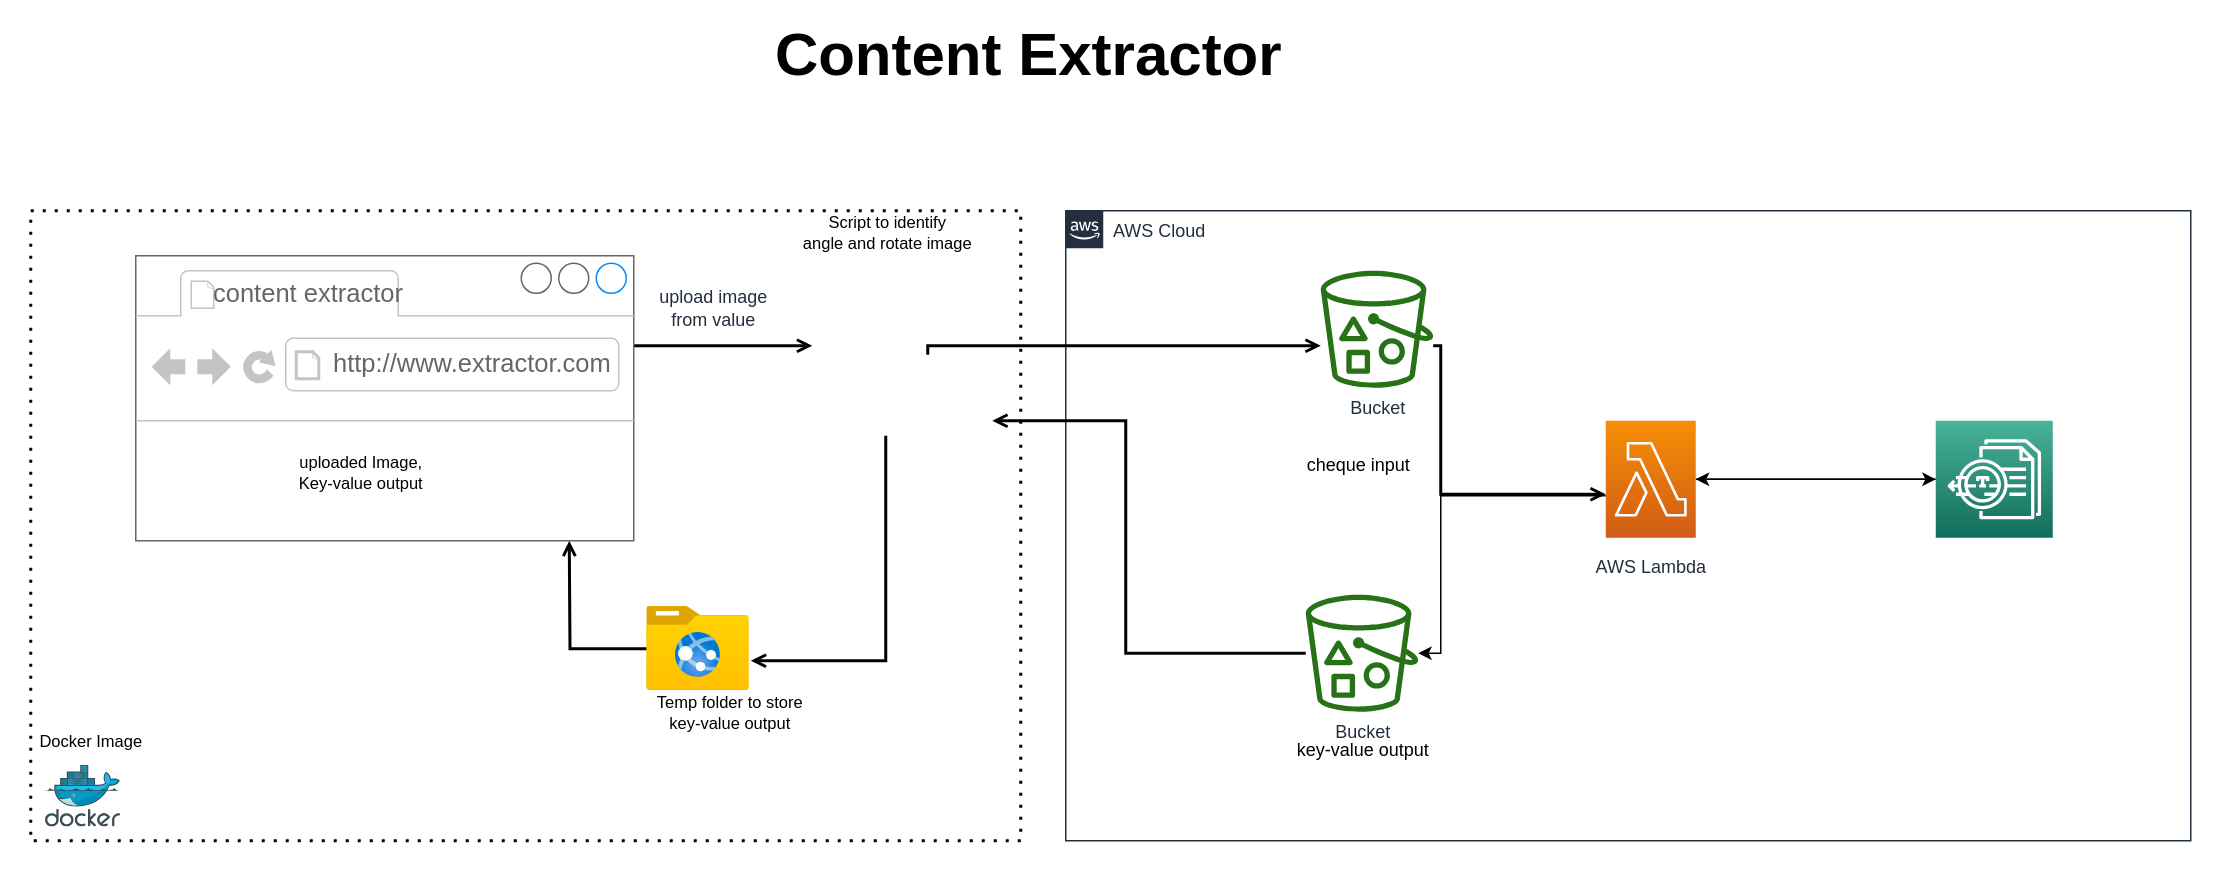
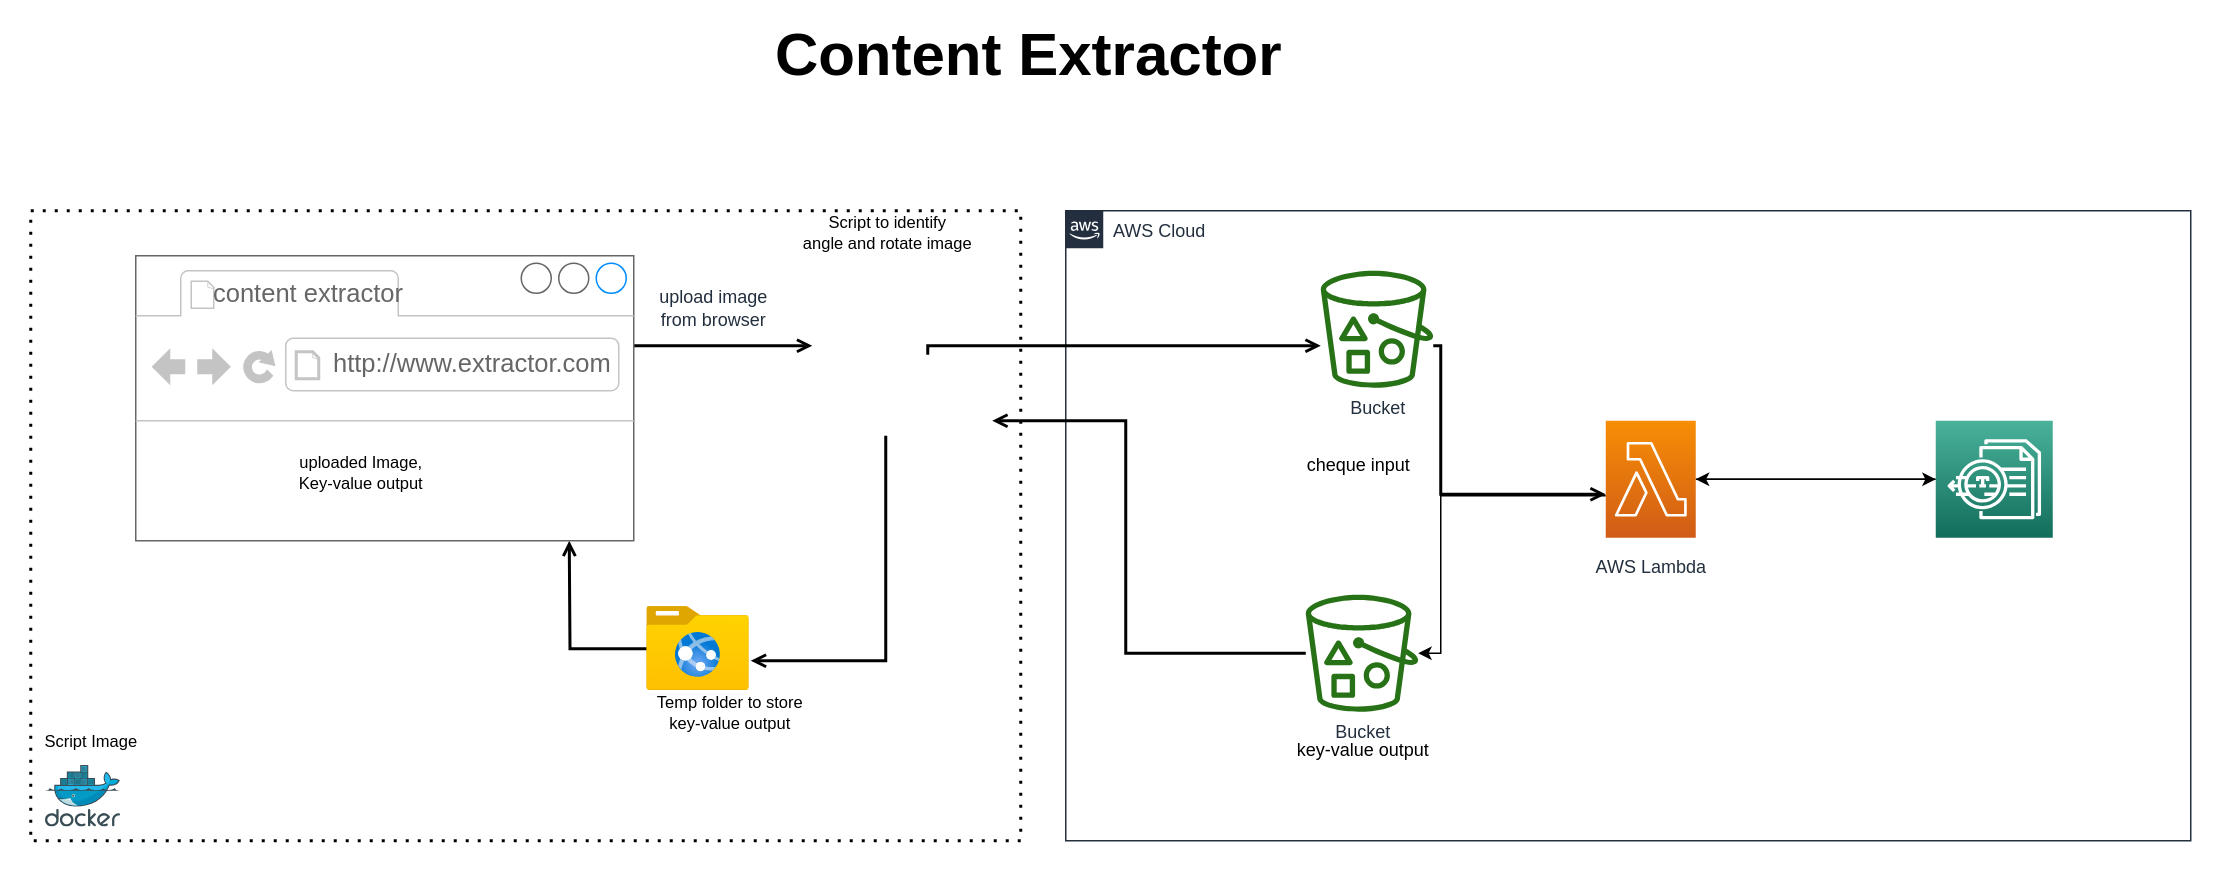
- <mxCell id="22" value="&lt;span style=&quot;color: rgb(35 , 47 , 62) ; font-size: 12px ; background-color: rgb(255 , 255 , 255)&quot;&gt;upload image&lt;/span&gt;&lt;br style=&quot;color: rgb(35 , 47 , 62) ; font-size: 12px&quot;&gt;&lt;span style=&quot;color: rgb(35 , 47 , 62) ; font-size: 12px ; background-color: rgb(255 , 255 , 255)&quot;&gt;from value&lt;/span&gt;" style="text;html=1;align=center;verticalAlign=middle;resizable=0;points=[];autosize=1;strokeColor=none;fillColor=none;fontSize=11;fontFamily=Helvetica;fontColor=default;" vertex="1" parent="1"><mxGeometry x="430" y="190" width="90" height="30" as="geometry" /></mxCell>
+ <mxCell id="22" value="&lt;span style=&quot;color: rgb(35 , 47 , 62) ; font-size: 12px ; background-color: rgb(255 , 255 , 255)&quot;&gt;upload image&lt;/span&gt;&lt;br style=&quot;color: rgb(35 , 47 , 62) ; font-size: 12px&quot;&gt;&lt;span style=&quot;color: rgb(35 , 47 , 62) ; font-size: 12px ; background-color: rgb(255 , 255 , 255)&quot;&gt;from browser&lt;/span&gt;" style="text;html=1;align=center;verticalAlign=middle;resizable=0;points=[];autosize=1;strokeColor=none;fillColor=none;fontSize=11;fontFamily=Helvetica;fontColor=default;" vertex="1" parent="1"><mxGeometry x="430" y="190" width="90" height="30" as="geometry" /></mxCell>
- <mxCell id="29" value="Docker Image" style="text;html=1;align=center;verticalAlign=middle;resizable=0;points=[];autosize=1;strokeColor=none;fillColor=none;fontSize=11;fontFamily=Helvetica;fontColor=default;" vertex="1" parent="1"><mxGeometry x="20" y="484" width="80" height="20" as="geometry" /></mxCell>
+ <mxCell id="29" value="Script Image" style="text;html=1;align=center;verticalAlign=middle;resizable=0;points=[];autosize=1;strokeColor=none;fillColor=none;fontSize=11;fontFamily=Helvetica;fontColor=default;" vertex="1" parent="1"><mxGeometry x="20" y="484" width="80" height="20" as="geometry" /></mxCell>
